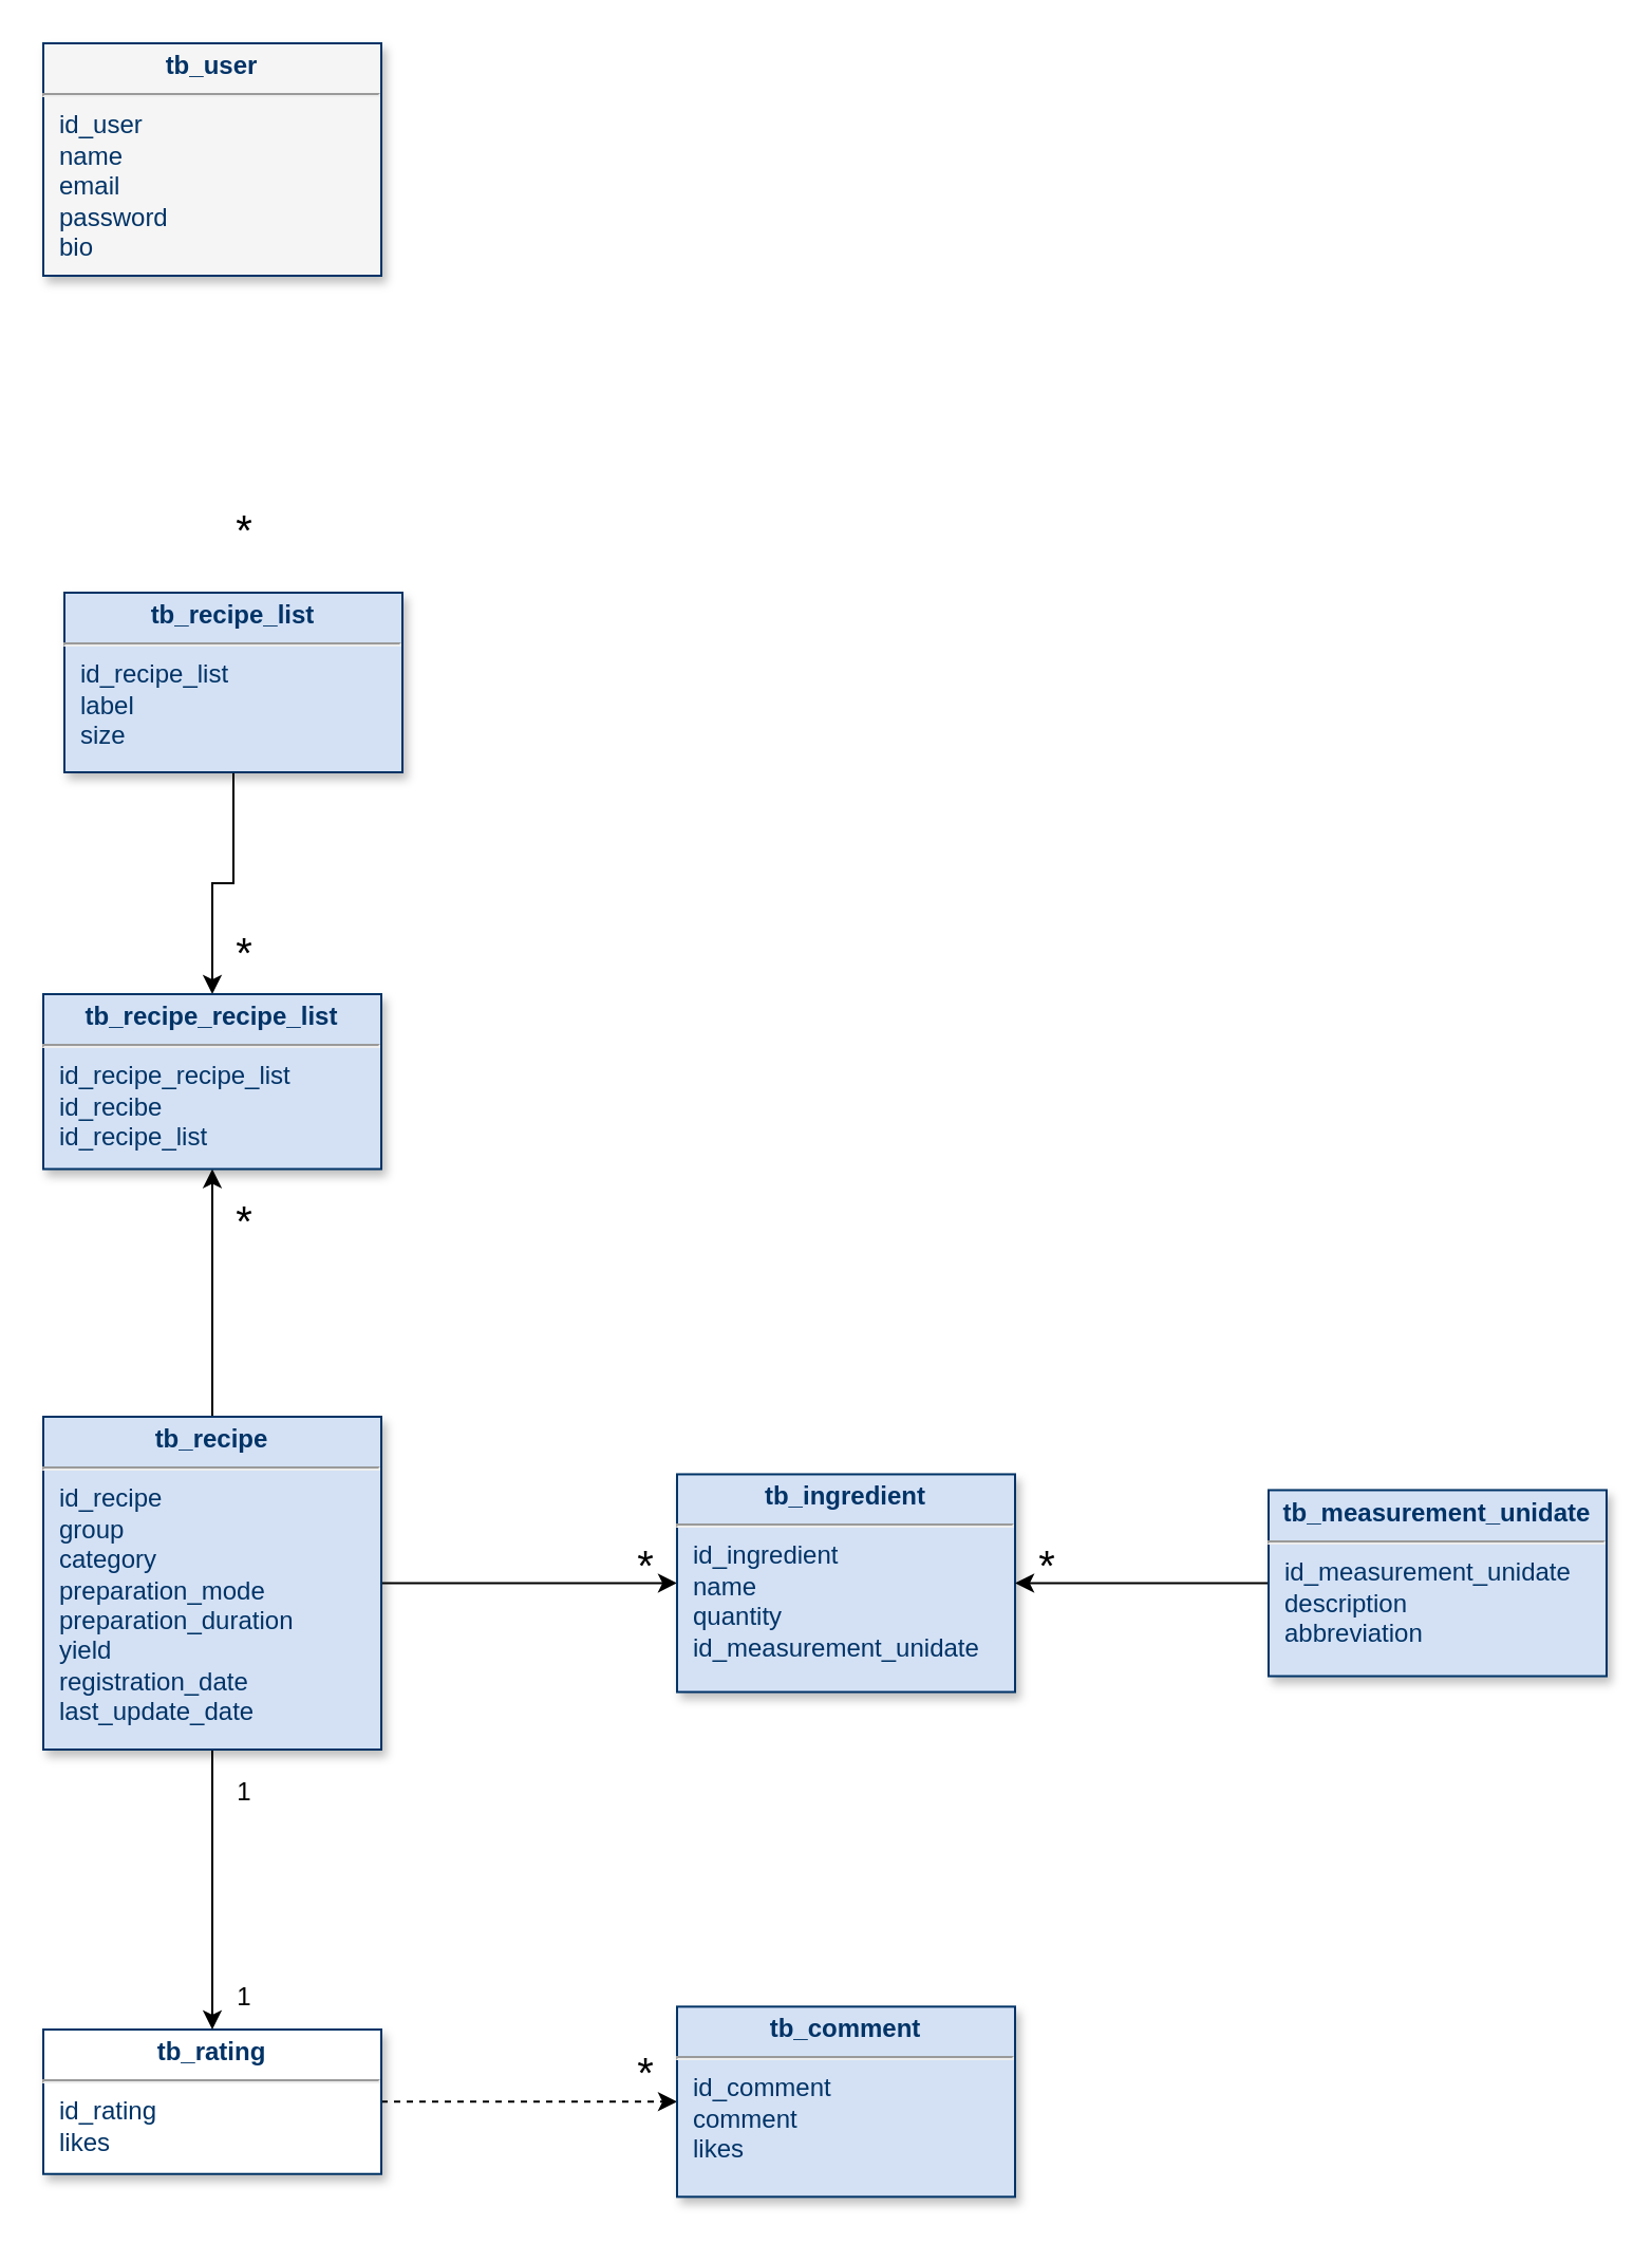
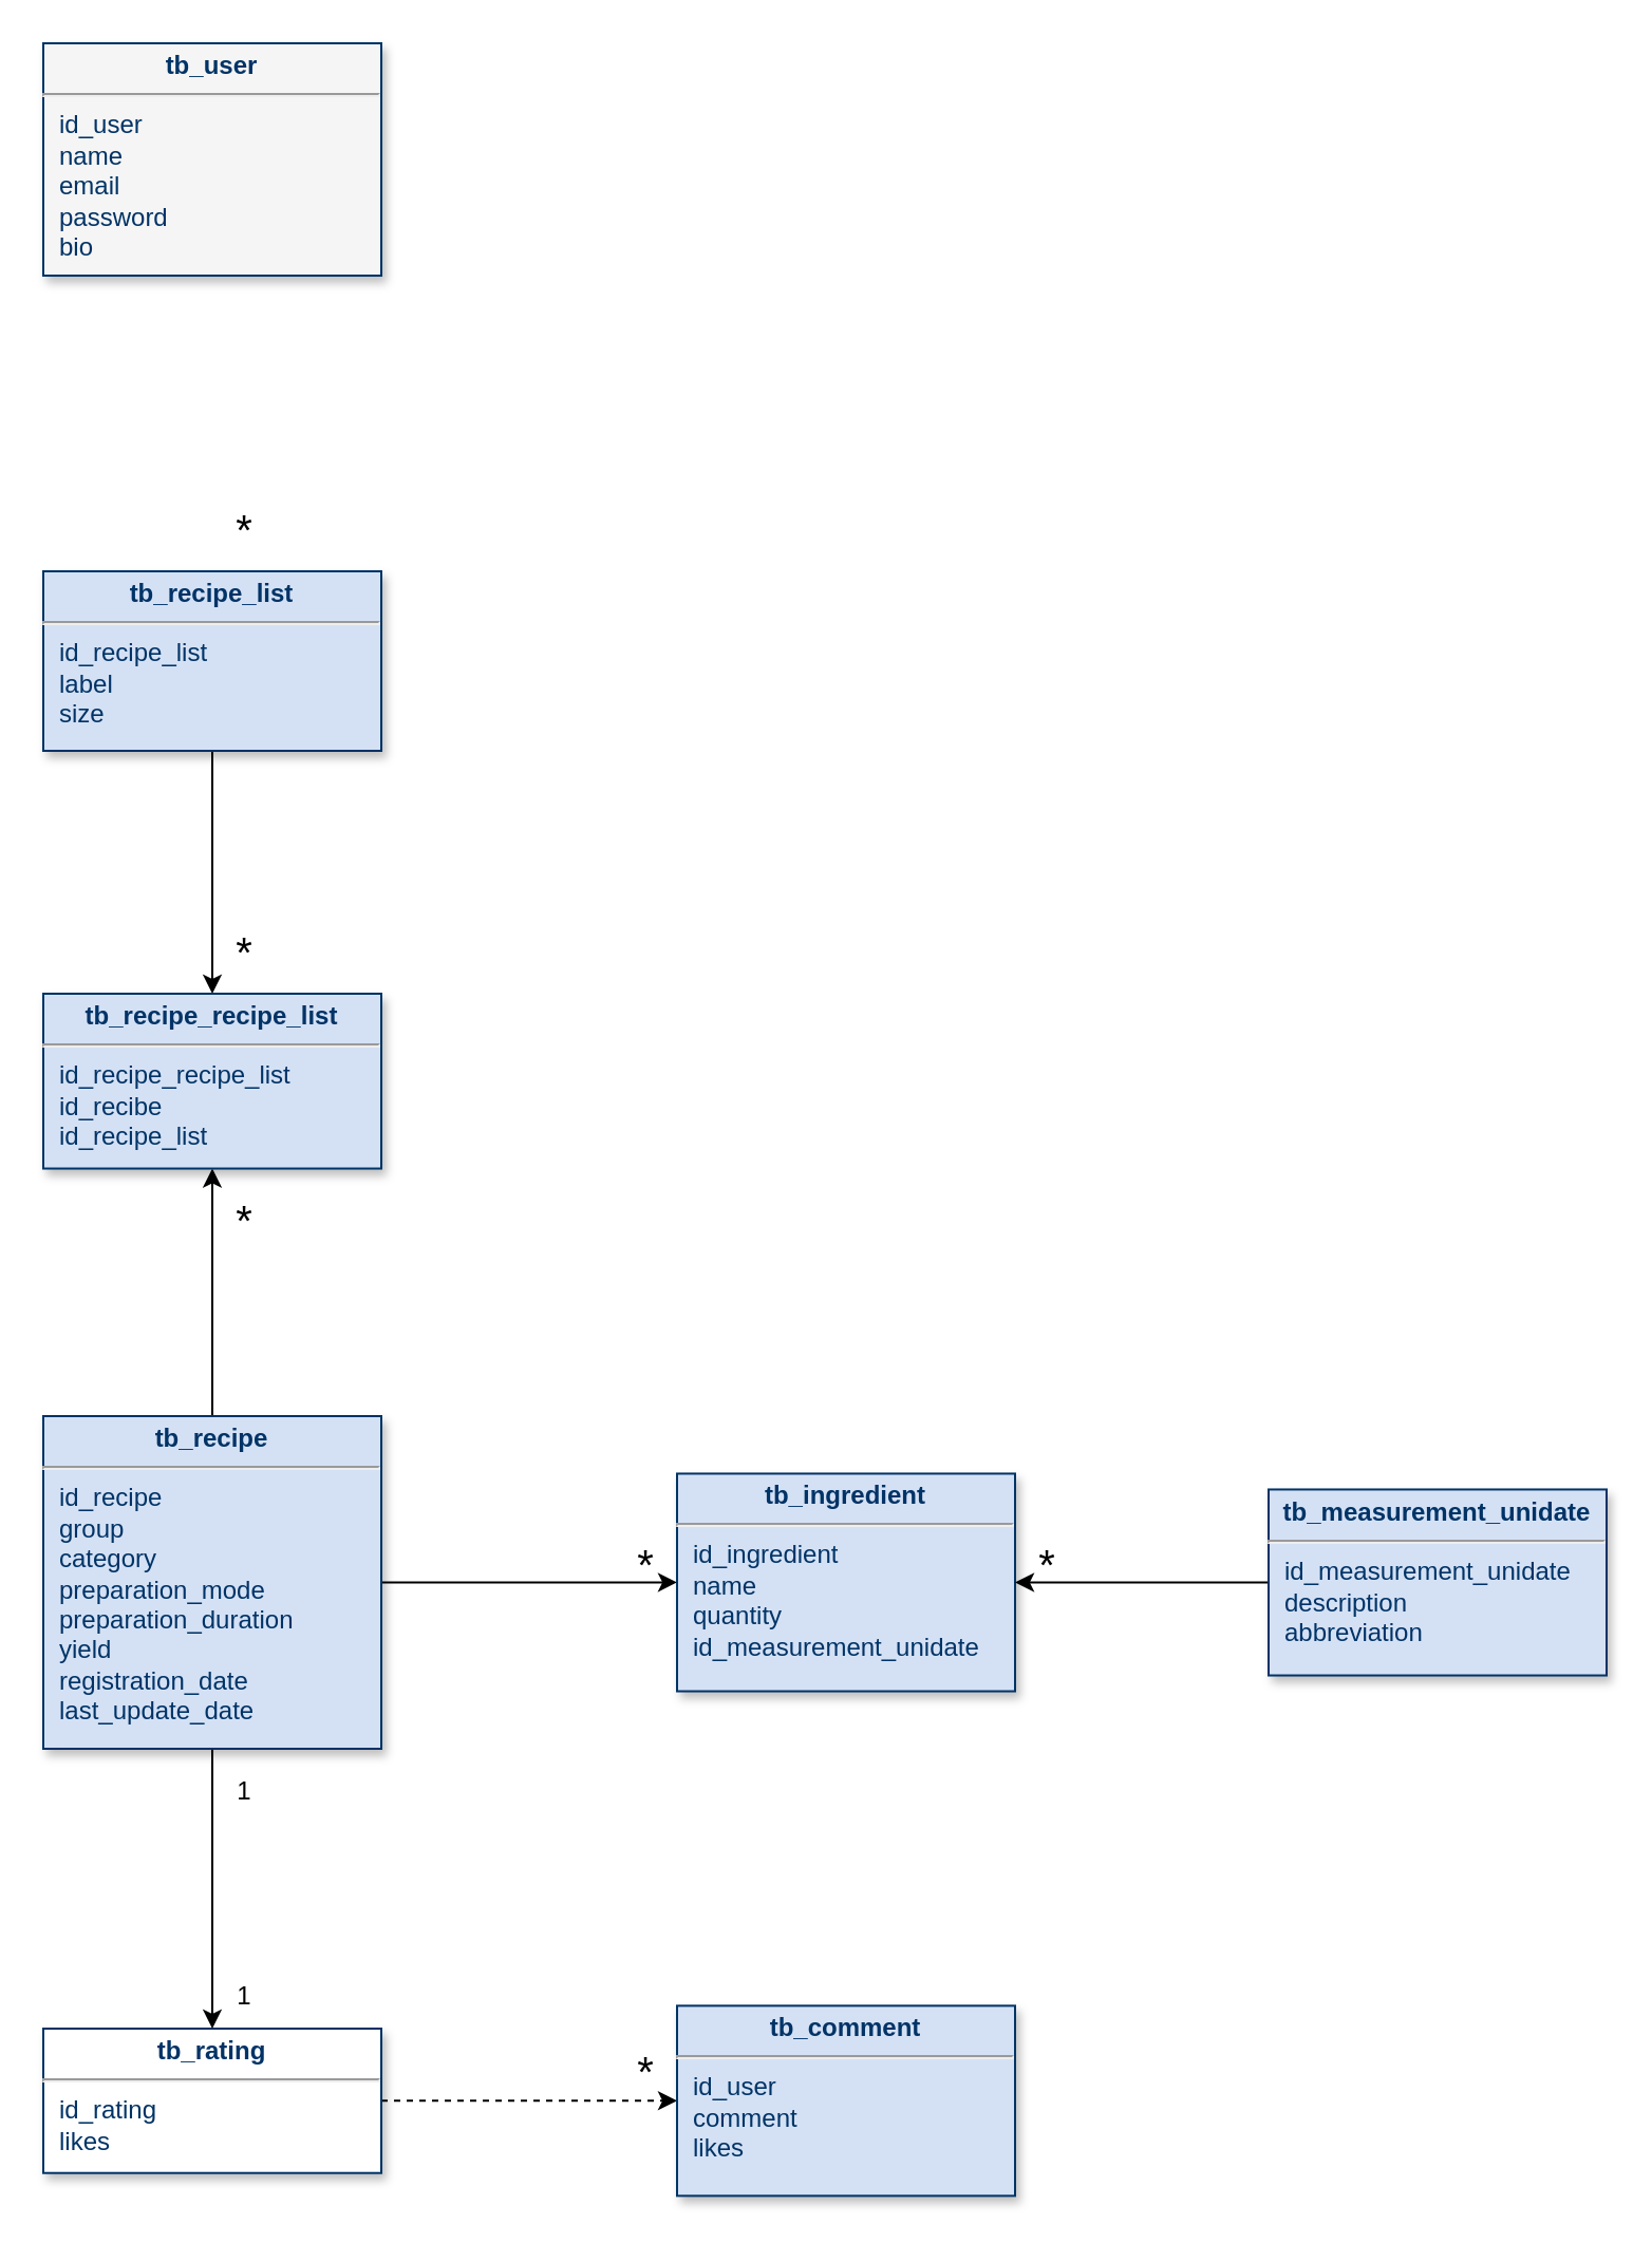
- <mxCell id="9" value="&lt;p style=&quot;margin: 4px 0px 0px; text-align: center;&quot;&gt;&lt;b&gt;tb_recipe_list&lt;/b&gt;&lt;/p&gt;&lt;hr&gt;&lt;p style=&quot;margin: 0px; margin-left: 8px;&quot;&gt;id_recipe_list&lt;/p&gt;&lt;p style=&quot;margin: 0px; margin-left: 8px;&quot;&gt;label&lt;/p&gt;&lt;p style=&quot;margin: 0px; margin-left: 8px;&quot;&gt;size&lt;/p&gt;" style="verticalAlign=top;align=left;overflow=fill;fontSize=12;fontFamily=Helvetica;html=1;strokeColor=#003366;shadow=1;fillColor=#D4E1F5;fontColor=#003366;fontStyle=0" parent="1" vertex="1"><mxGeometry x="30" y="280" width="160" height="85" as="geometry" /></mxCell>
+ <mxCell id="9" value="&lt;p style=&quot;margin: 4px 0px 0px; text-align: center;&quot;&gt;&lt;b&gt;tb_recipe_list&lt;/b&gt;&lt;/p&gt;&lt;hr&gt;&lt;p style=&quot;margin: 0px; margin-left: 8px;&quot;&gt;id_recipe_list&lt;/p&gt;&lt;p style=&quot;margin: 0px; margin-left: 8px;&quot;&gt;label&lt;/p&gt;&lt;p style=&quot;margin: 0px; margin-left: 8px;&quot;&gt;size&lt;/p&gt;" style="verticalAlign=top;align=left;overflow=fill;fontSize=12;fontFamily=Helvetica;html=1;strokeColor=#003366;shadow=1;fillColor=#D4E1F5;fontColor=#003366;fontStyle=0" parent="1" vertex="1"><mxGeometry x="20" y="270" width="160" height="85" as="geometry" /></mxCell>
- <mxCell id="10" value="&lt;p style=&quot;margin: 4px 0px 0px; text-align: center;&quot;&gt;&lt;strong&gt;tb_comment&lt;/strong&gt;&lt;/p&gt;&lt;hr&gt;&lt;p style=&quot;margin: 0px; margin-left: 8px;&quot;&gt;id_comment&lt;/p&gt;&lt;p style=&quot;margin: 0px; margin-left: 8px;&quot;&gt;comment&lt;/p&gt;&lt;p style=&quot;margin: 0px; margin-left: 8px;&quot;&gt;likes&lt;/p&gt;" style="verticalAlign=top;align=left;overflow=fill;fontSize=12;fontFamily=Helvetica;html=1;strokeColor=#003366;shadow=1;fillColor=#D4E1F5;fontColor=#003366;fontStyle=0" parent="1" vertex="1"><mxGeometry x="320" y="949.18" width="160" height="90" as="geometry" /></mxCell>
+ <mxCell id="10" value="&lt;p style=&quot;margin: 4px 0px 0px; text-align: center;&quot;&gt;&lt;strong&gt;tb_comment&lt;/strong&gt;&lt;/p&gt;&lt;hr&gt;&lt;p style=&quot;margin: 0px; margin-left: 8px;&quot;&gt;id_user&lt;/p&gt;&lt;p style=&quot;margin: 0px; margin-left: 8px;&quot;&gt;comment&lt;/p&gt;&lt;p style=&quot;margin: 0px; margin-left: 8px;&quot;&gt;likes&lt;/p&gt;" style="verticalAlign=top;align=left;overflow=fill;fontSize=12;fontFamily=Helvetica;html=1;strokeColor=#003366;shadow=1;fillColor=#D4E1F5;fontColor=#003366;fontStyle=0" parent="1" vertex="1"><mxGeometry x="320" y="949.18" width="160" height="90" as="geometry" /></mxCell>
